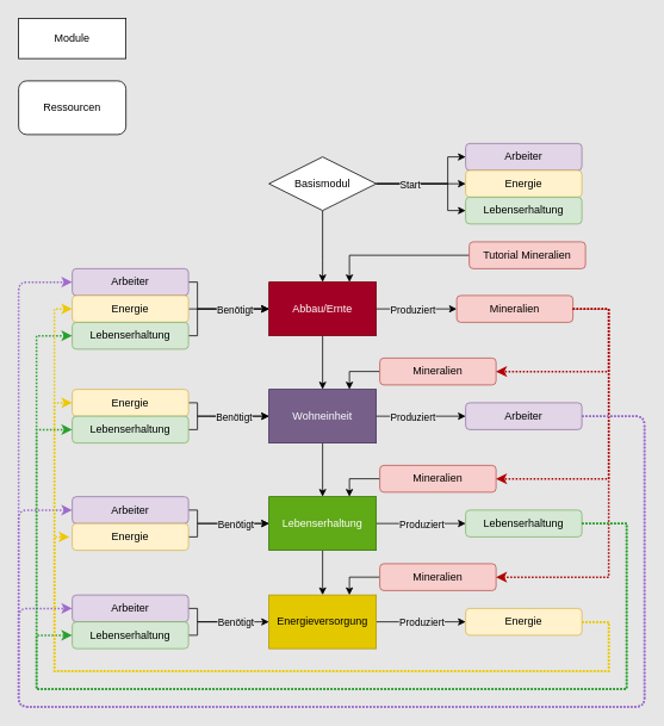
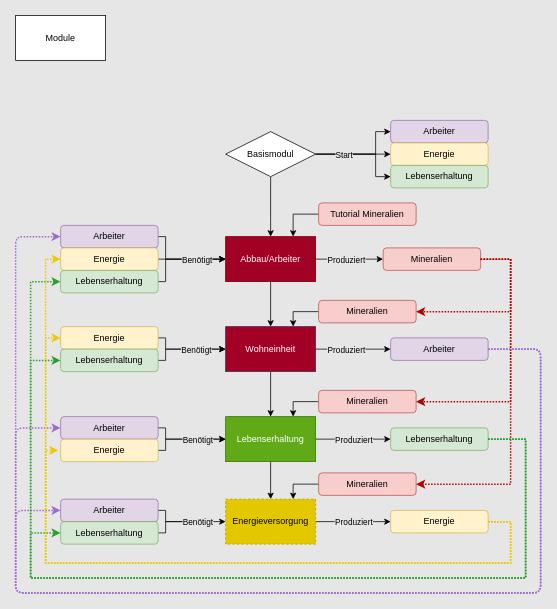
- <mxCell id="23" value="Module" style="rounded=0;whiteSpace=wrap;html=1;" vertex="1" parent="1"><mxGeometry x="20" y="20" width="120" height="45" as="geometry" /></mxCell>
+ <mxCell id="23" value="Module" style="rounded=0;whiteSpace=wrap;html=1;" vertex="1" parent="1"><mxGeometry x="20" y="20" width="120" height="60" as="geometry" /></mxCell>
- <mxCell id="32" value="Ressourcen" style="rounded=1;whiteSpace=wrap;html=1;" vertex="1" parent="1"><mxGeometry x="20" y="90" width="120" height="60" as="geometry" /></mxCell>
- <mxCell id="61" value="Tutorial Mineralien" style="rounded=1;whiteSpace=wrap;html=1;fillColor=#f8cecc;strokeColor=#b85450;" vertex="1" parent="1"><mxGeometry x="524" y="270" width="130" height="30" as="geometry" /></mxCell>
+ <mxCell id="61" value="Tutorial Mineralien" style="rounded=1;whiteSpace=wrap;html=1;fillColor=#f8cecc;strokeColor=#b85450;" vertex="1" parent="1"><mxGeometry x="424" y="270" width="130" height="30" as="geometry" /></mxCell>
- <mxCell id="15" value="Abbau/Ernte" style="rounded=0;whiteSpace=wrap;html=1;fillColor=#a20025;strokeColor=#6F0000;shadow=0;sketch=0;glass=0;fontColor=#ffffff;" vertex="1" parent="1"><mxGeometry x="300" y="315" width="120" height="60" as="geometry" /></mxCell>
+ <mxCell id="15" value="Abbau/Arbeiter" style="rounded=0;whiteSpace=wrap;html=1;fillColor=#a20025;strokeColor=#6F0000;shadow=0;sketch=0;glass=0;fontColor=#ffffff;" vertex="1" parent="1"><mxGeometry x="300" y="315" width="120" height="60" as="geometry" /></mxCell>
- <mxCell id="11" value="Wohneinheit" style="rounded=0;whiteSpace=wrap;html=1;fillColor=#76608a;fontColor=#ffffff;strokeColor=#432D57;" vertex="1" parent="1"><mxGeometry x="300" y="435" width="120" height="60" as="geometry" /></mxCell>
+ <mxCell id="11" value="Wohneinheit" style="rounded=0;whiteSpace=wrap;html=1;fillColor=#a20025;fontColor=#ffffff;strokeColor=#432D57;" vertex="1" parent="1"><mxGeometry x="300" y="435" width="120" height="60" as="geometry" /></mxCell>
- <mxCell id="22" value="Energieversorgung" style="rounded=0;whiteSpace=wrap;html=1;fillColor=#e3c800;fontColor=#000000;strokeColor=#B09500;" vertex="1" parent="1"><mxGeometry x="300" y="665" width="120" height="60" as="geometry" /></mxCell>
+ <mxCell id="22" value="Energieversorgung" style="rounded=0;whiteSpace=wrap;html=1;fillColor=#e3c800;fontColor=#000000;strokeColor=#B09500;dashed=1;" vertex="1" parent="1"><mxGeometry x="300" y="665" width="120" height="60" as="geometry" /></mxCell>
